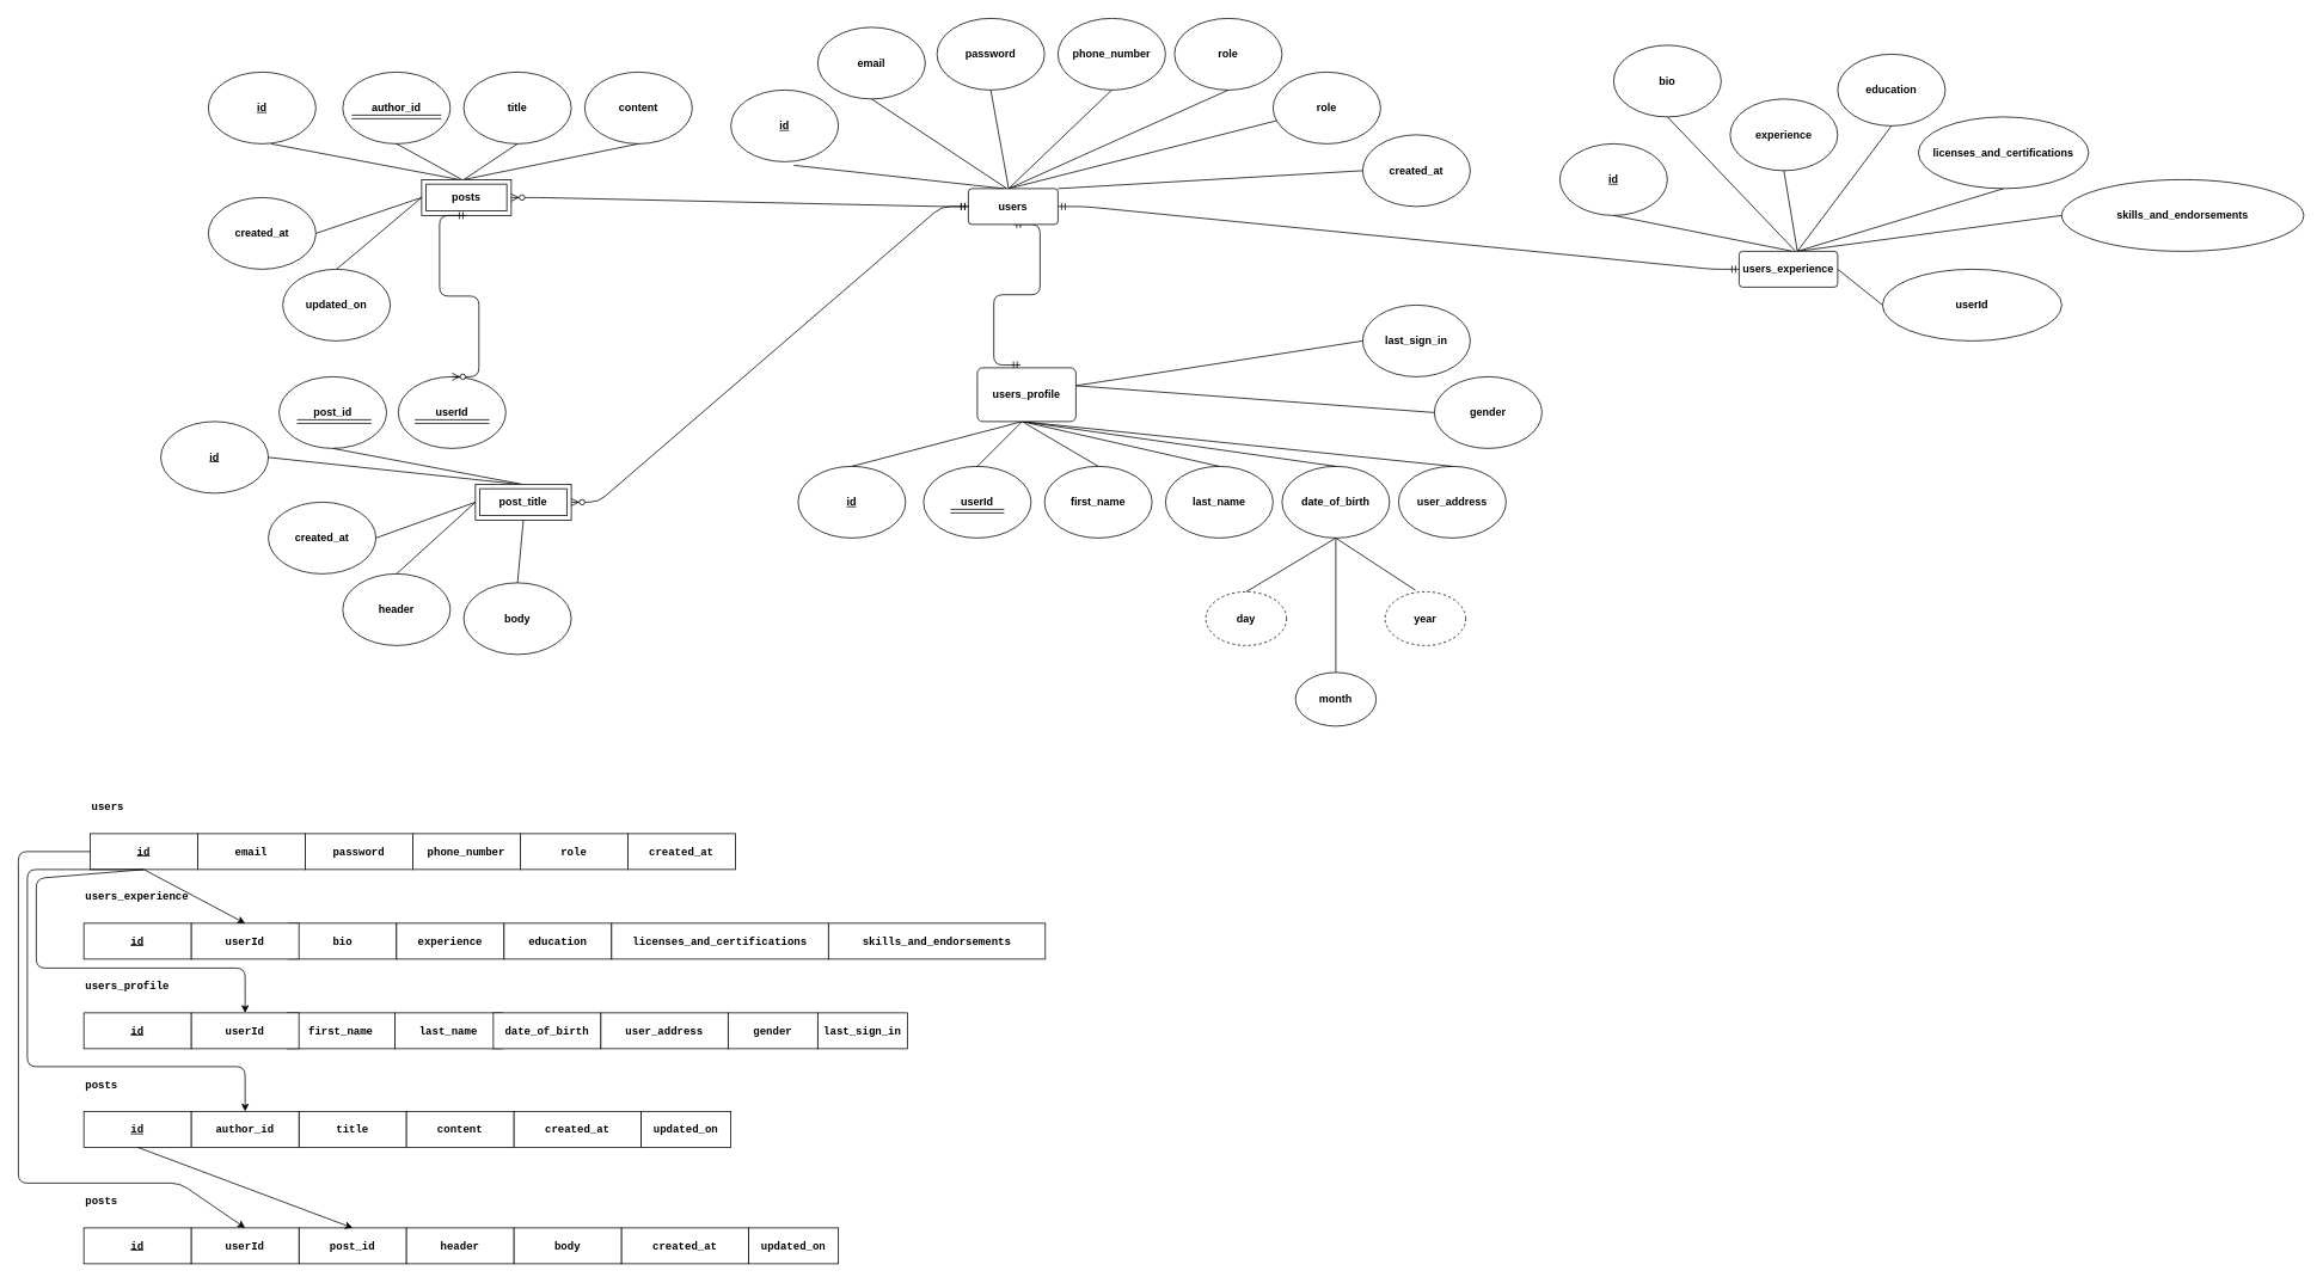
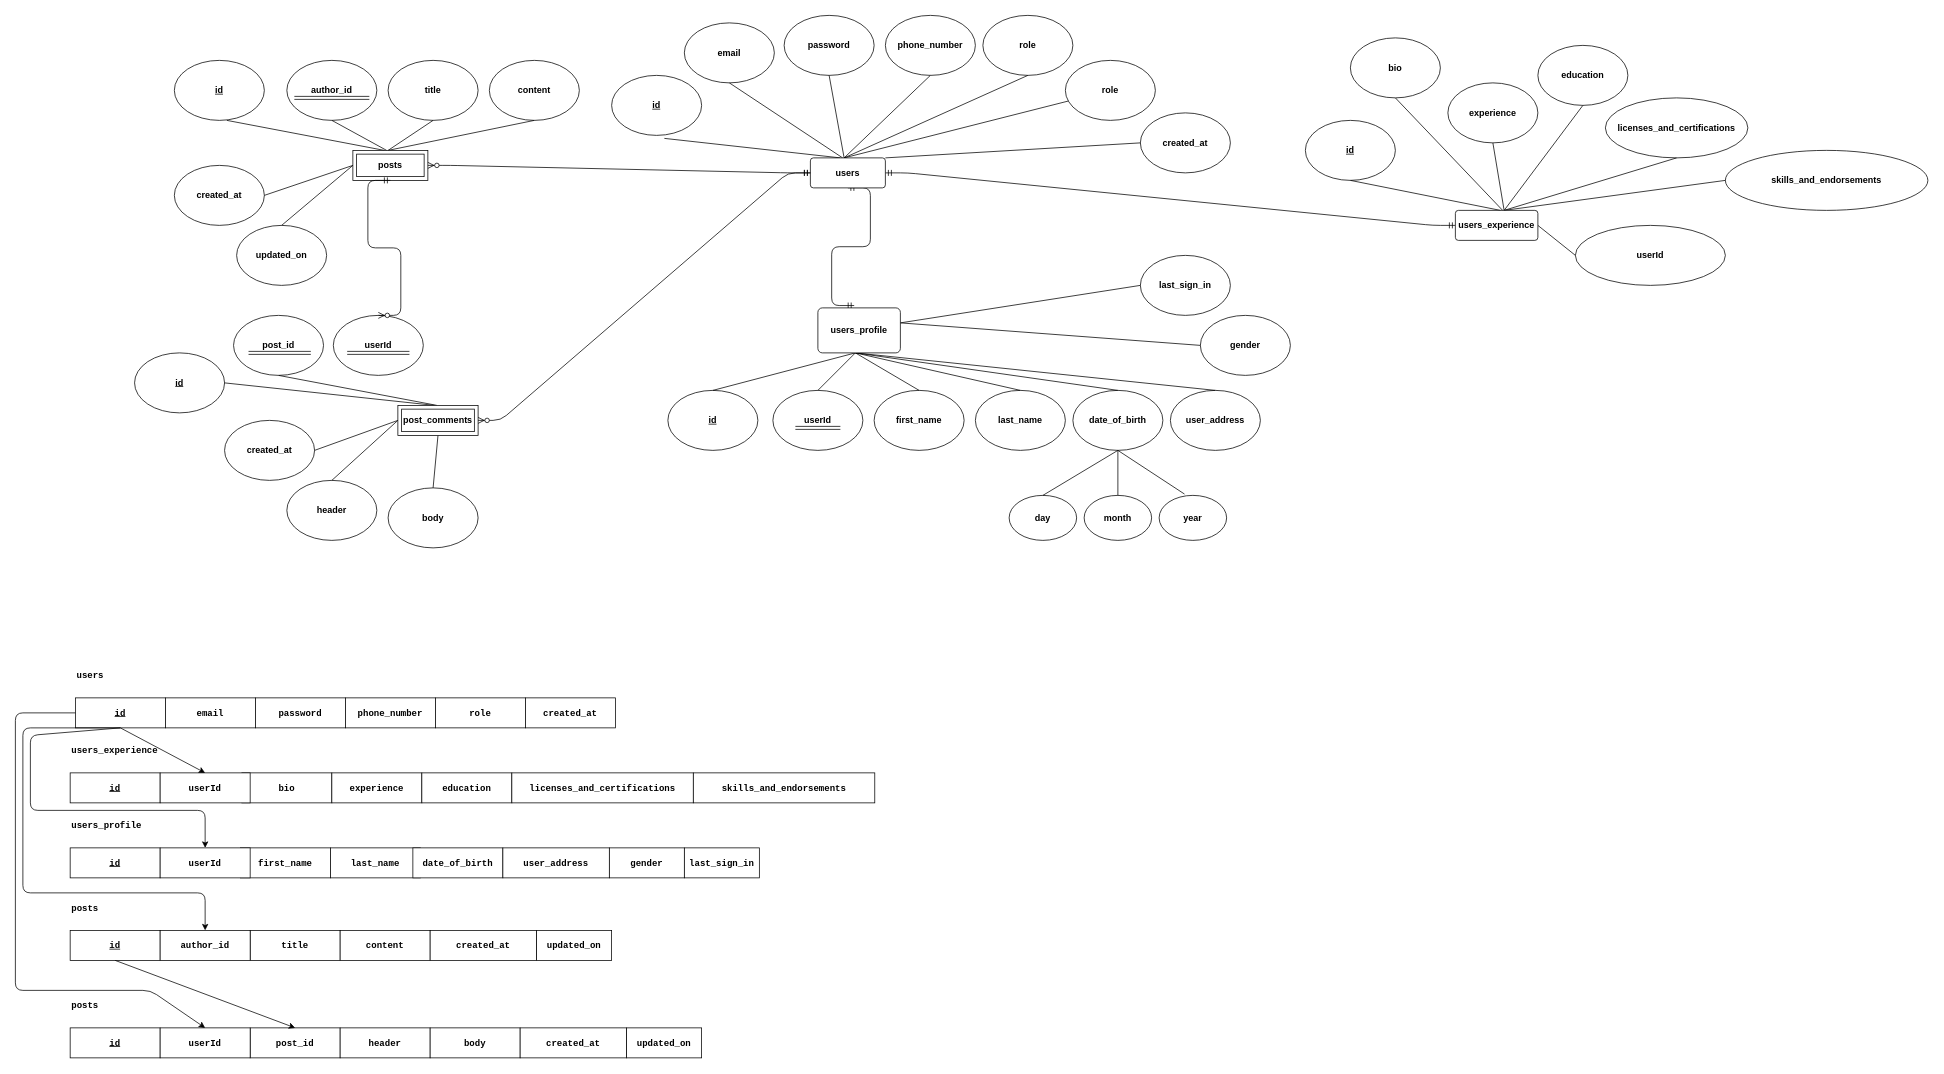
- <mxCell id="78" value="post_title" style="shape=ext;margin=3;double=1;whiteSpace=wrap;html=1;align=center;fontStyle=1" parent="1" vertex="1"><mxGeometry x="530" y="540" width="106.96" height="40" as="geometry" /></mxCell>
+ <mxCell id="78" value="post_comments" style="shape=ext;margin=3;double=1;whiteSpace=wrap;html=1;align=center;fontStyle=1" parent="1" vertex="1"><mxGeometry x="530" y="540" width="106.96" height="40" as="geometry" /></mxCell>
- <mxCell id="45" value="day" style="ellipse;whiteSpace=wrap;html=1;fontStyle=1;dashed=1;" parent="1" vertex="1"><mxGeometry x="1345" y="660" width="90" height="60" as="geometry" /></mxCell>
+ <mxCell id="45" value="day" style="ellipse;whiteSpace=wrap;html=1;fontStyle=1" parent="1" vertex="1"><mxGeometry x="1345" y="660" width="90" height="60" as="geometry" /></mxCell>
- <mxCell id="46" value="year" style="ellipse;whiteSpace=wrap;html=1;fontStyle=1;dashed=1;" parent="1" vertex="1"><mxGeometry x="1545" y="660" width="90" height="60" as="geometry" /></mxCell>
+ <mxCell id="46" value="year" style="ellipse;whiteSpace=wrap;html=1;fontStyle=1" parent="1" vertex="1"><mxGeometry x="1545" y="660" width="90" height="60" as="geometry" /></mxCell>
- <mxCell id="47" value="month" style="ellipse;whiteSpace=wrap;html=1;fontStyle=1" parent="1" vertex="1"><mxGeometry x="1445" y="750" width="90" height="60" as="geometry" /></mxCell>
+ <mxCell id="47" value="month" style="ellipse;whiteSpace=wrap;html=1;fontStyle=1" parent="1" vertex="1"><mxGeometry x="1445" y="660" width="90" height="60" as="geometry" /></mxCell>
